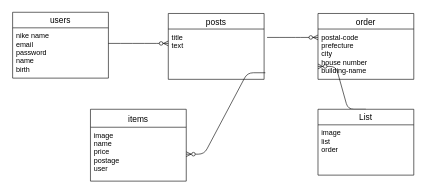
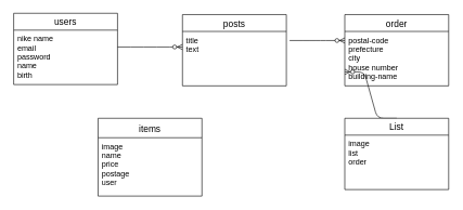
- <mxCell id="5" value="" style="edgeStyle=entityRelationEdgeStyle;fontSize=12;html=1;endArrow=ERzeroToMany;endFill=1;exitX=1.013;exitY=0.869;exitDx=0;exitDy=0;exitPerimeter=0;" edge="1" parent="1" source="8" target="11"><mxGeometry width="100" height="100" relative="1" as="geometry"><mxPoint x="290" y="152" as="sourcePoint" /><mxPoint x="480" y="182" as="targetPoint" /></mxGeometry></mxCell>
